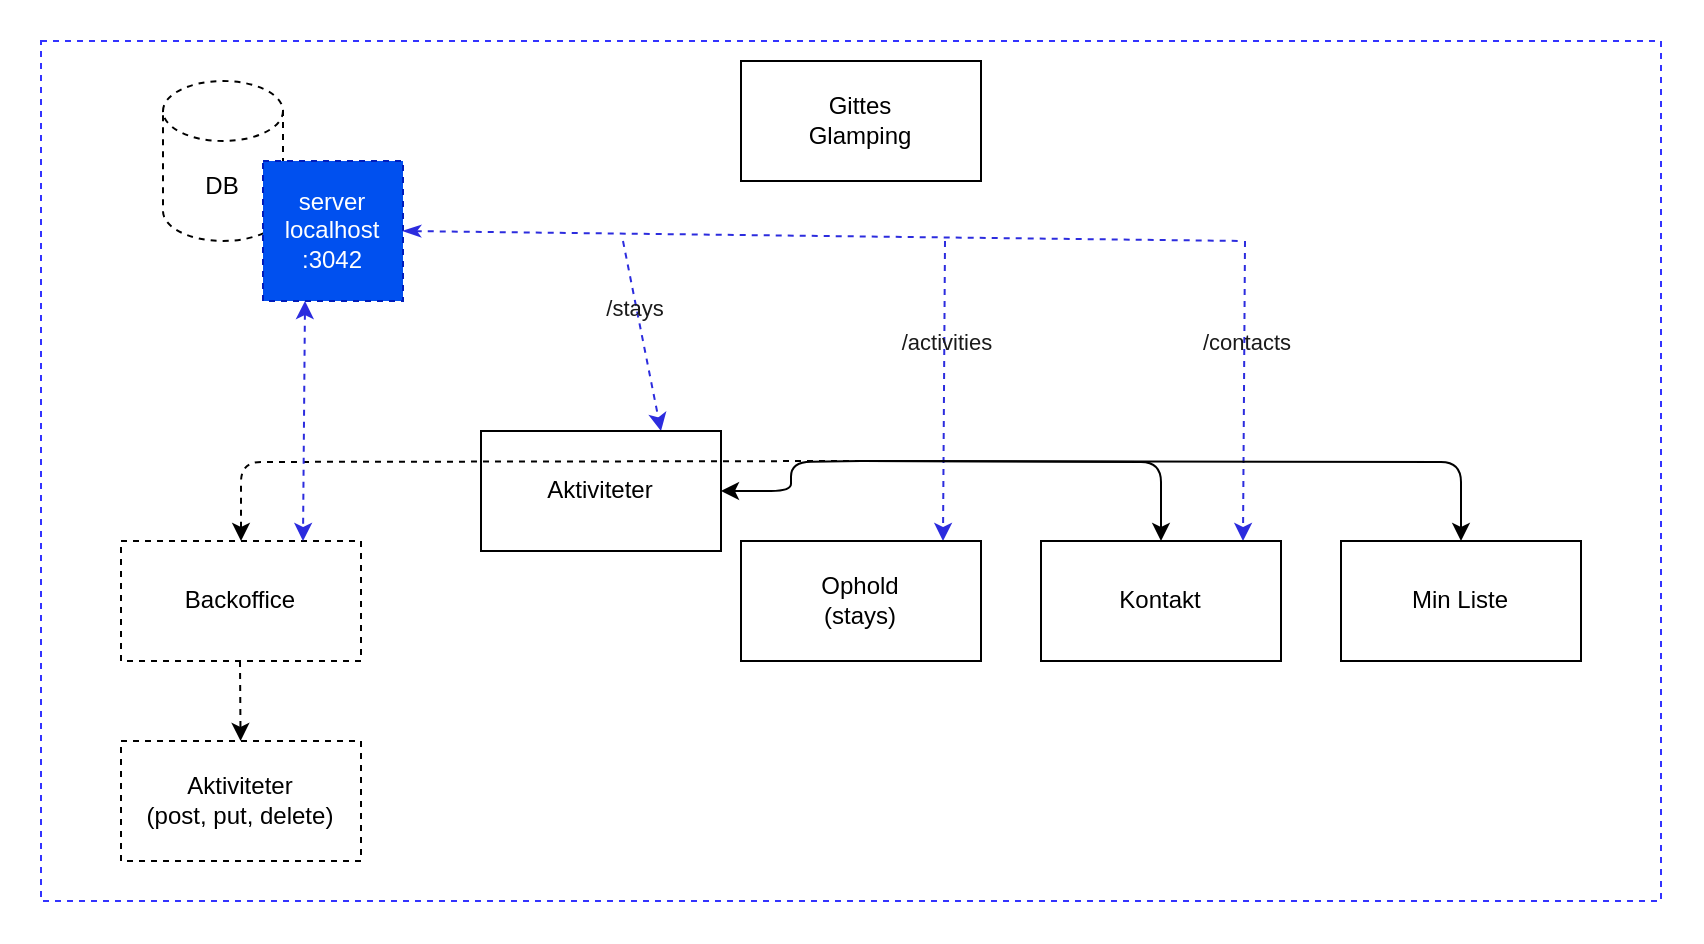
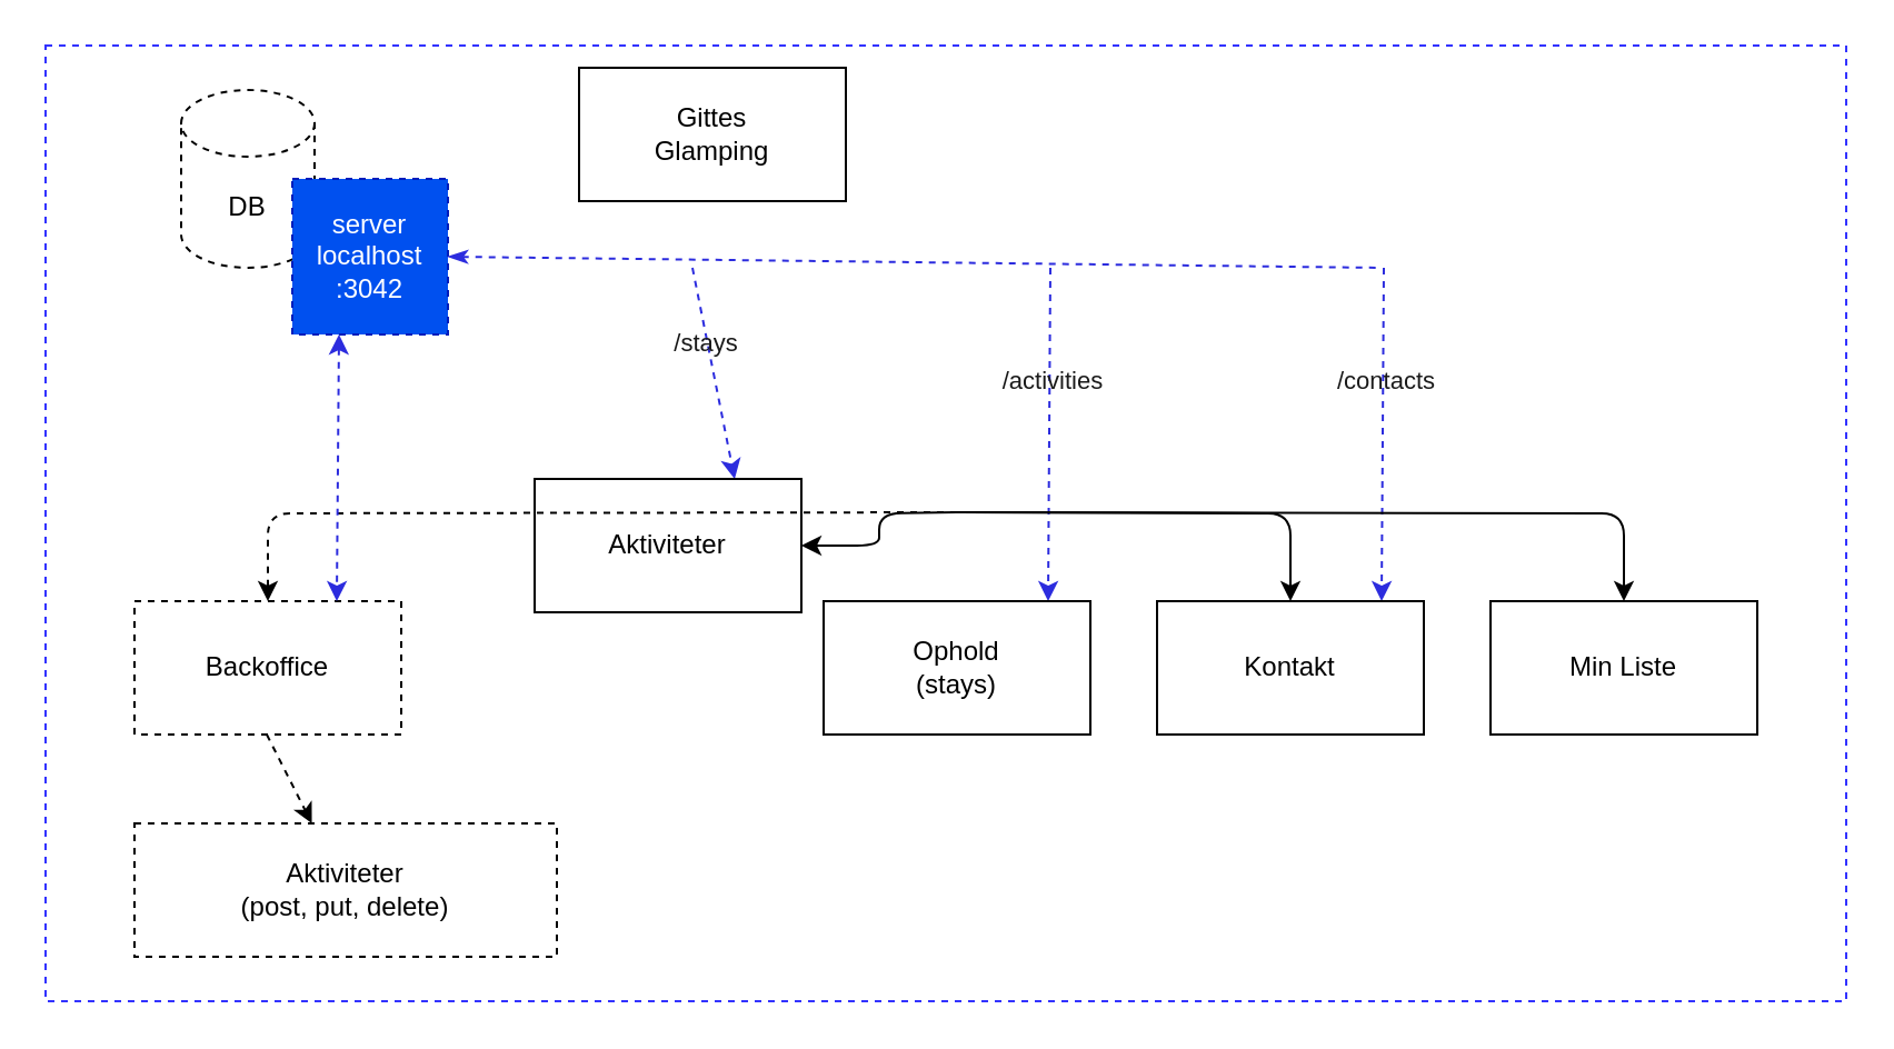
- <mxCell id="9" value="Gittes&lt;br&gt;Glamping" style="rounded=0;whiteSpace=wrap;html=1;" vertex="1" parent="1"><mxGeometry x="370" y="30" width="120" height="60" as="geometry" /></mxCell>
+ <mxCell id="9" value="Gittes&lt;br&gt;Glamping" style="rounded=0;whiteSpace=wrap;html=1;" vertex="1" parent="1"><mxGeometry x="260" y="30" width="120" height="60" as="geometry" /></mxCell>
- <mxCell id="19" value="Aktiviteter&lt;br&gt;(post, put, delete)" style="rounded=0;whiteSpace=wrap;html=1;dashed=1;" vertex="1" parent="1"><mxGeometry x="60" y="370" width="120" height="60" as="geometry" /></mxCell>
+ <mxCell id="19" value="Aktiviteter&lt;br&gt;(post, put, delete)" style="rounded=0;whiteSpace=wrap;html=1;dashed=1;" vertex="1" parent="1"><mxGeometry x="60" y="370" width="190" height="60" as="geometry" /></mxCell>
